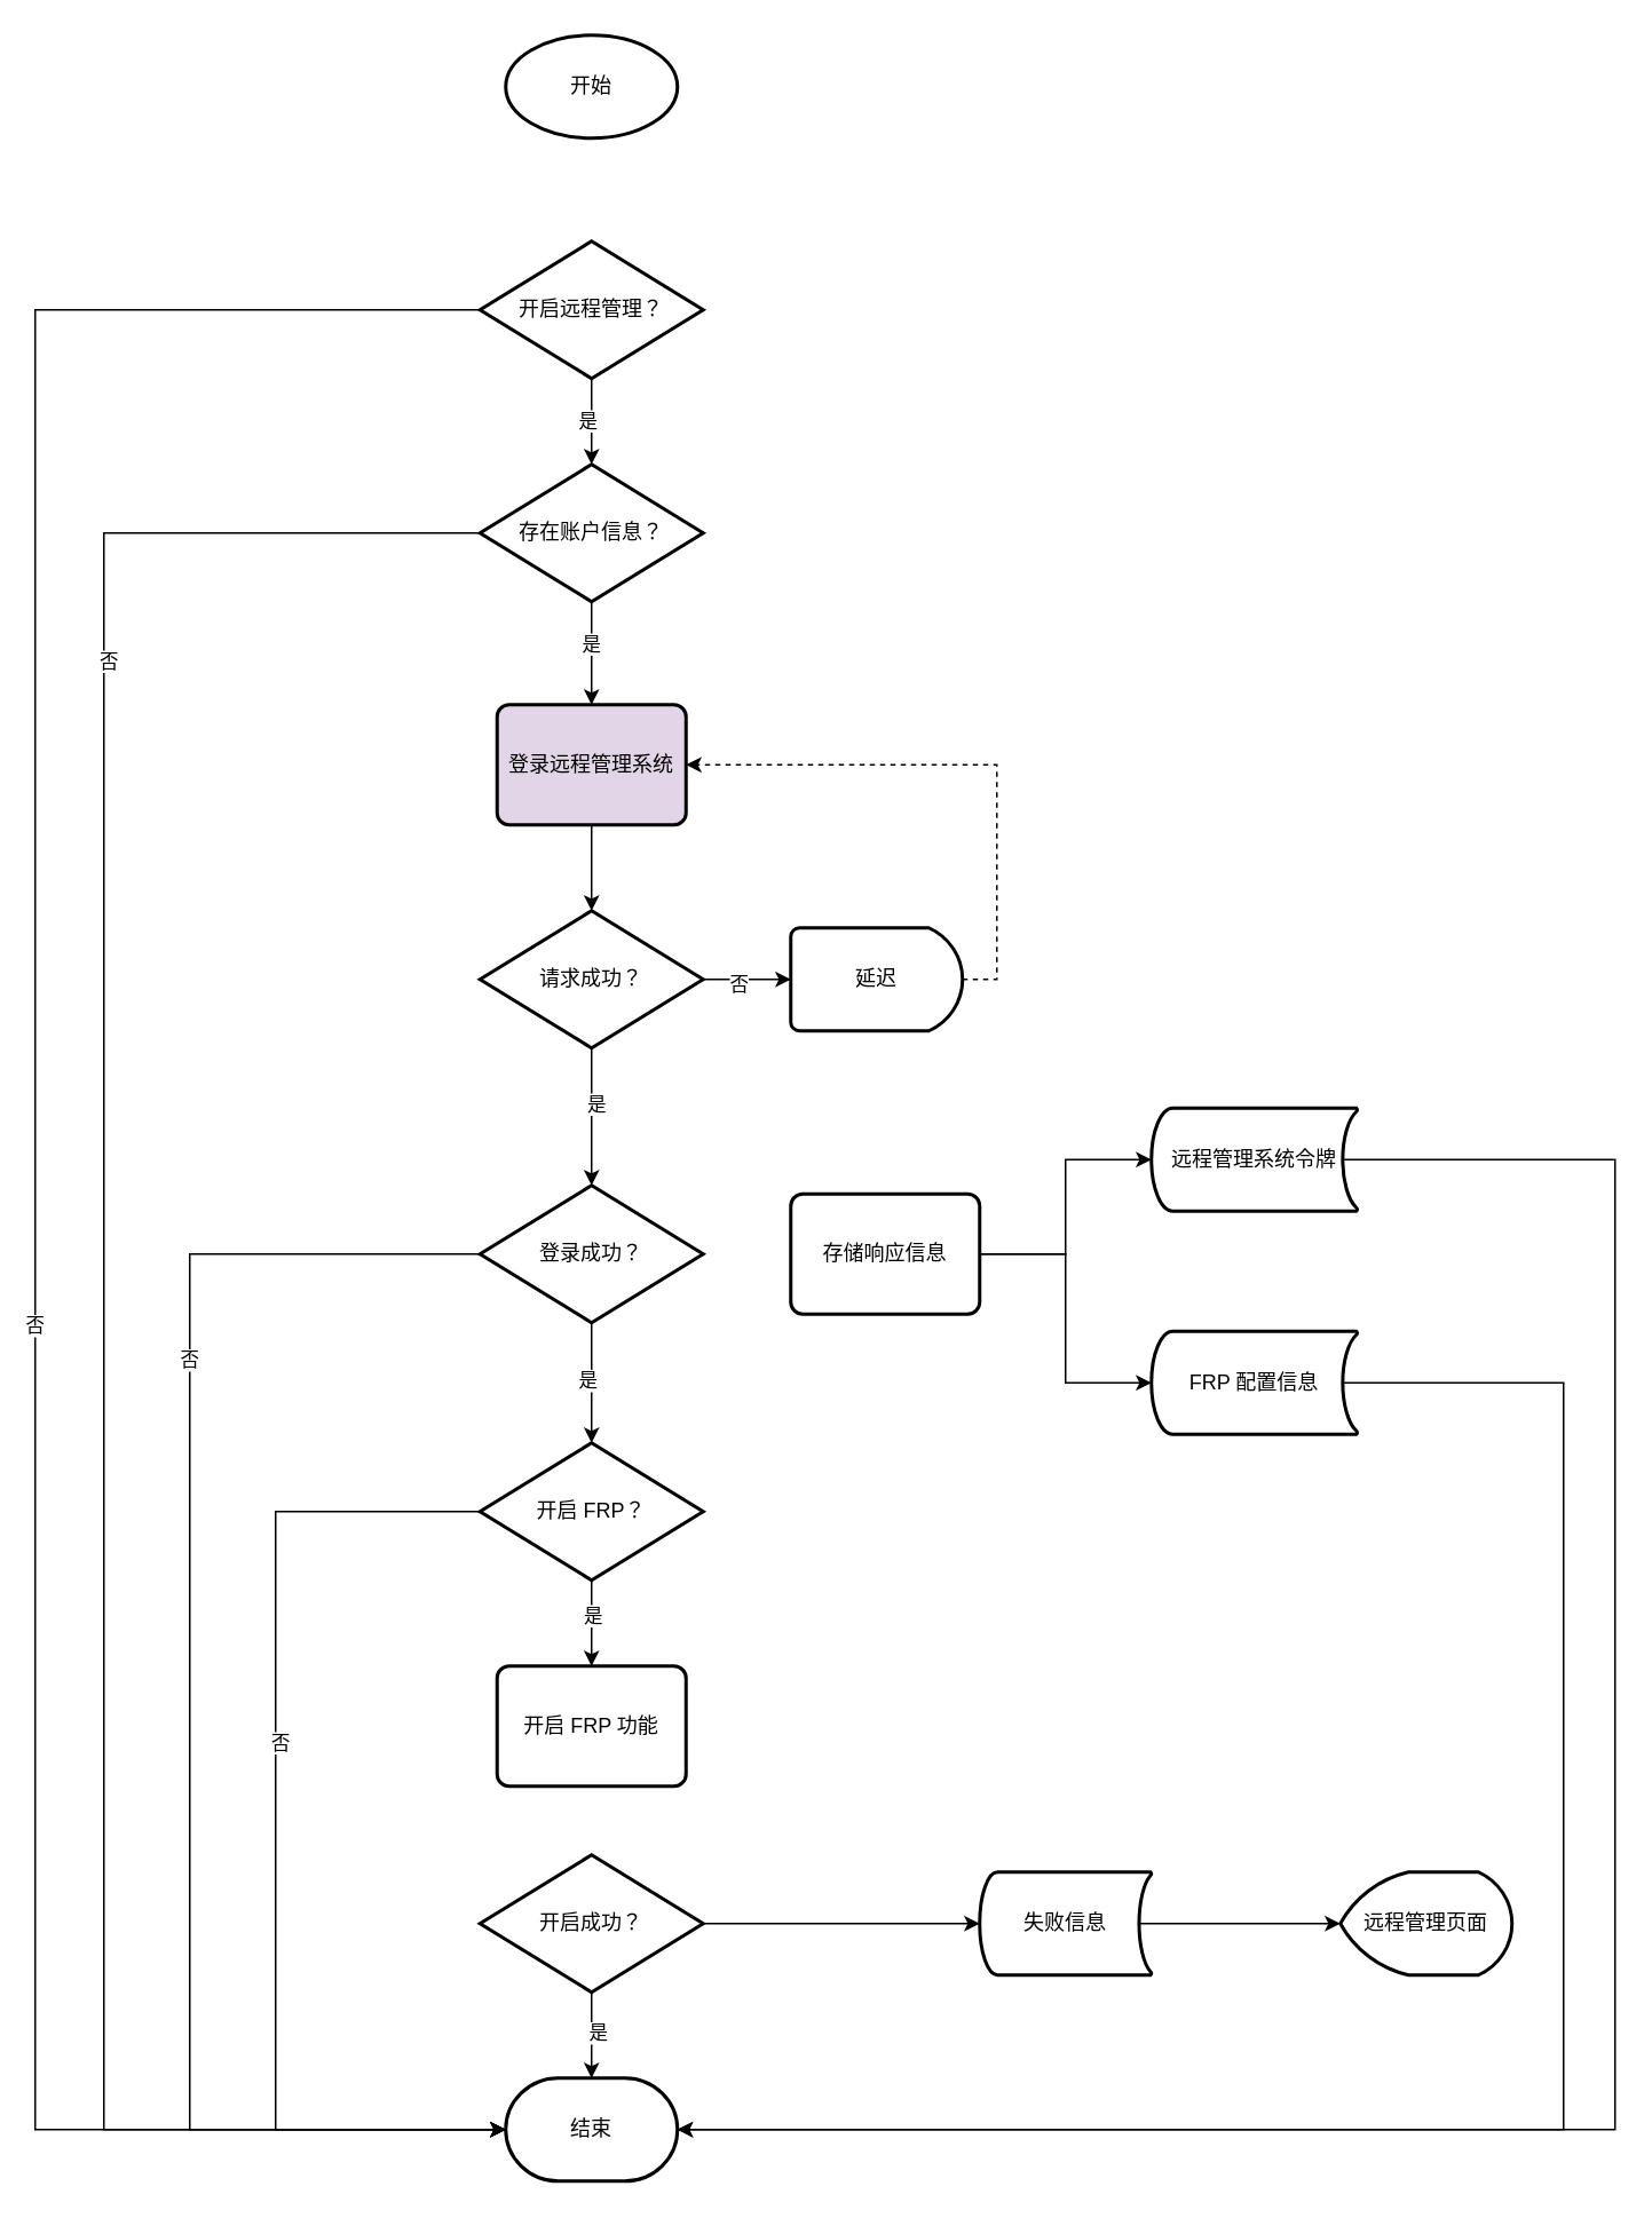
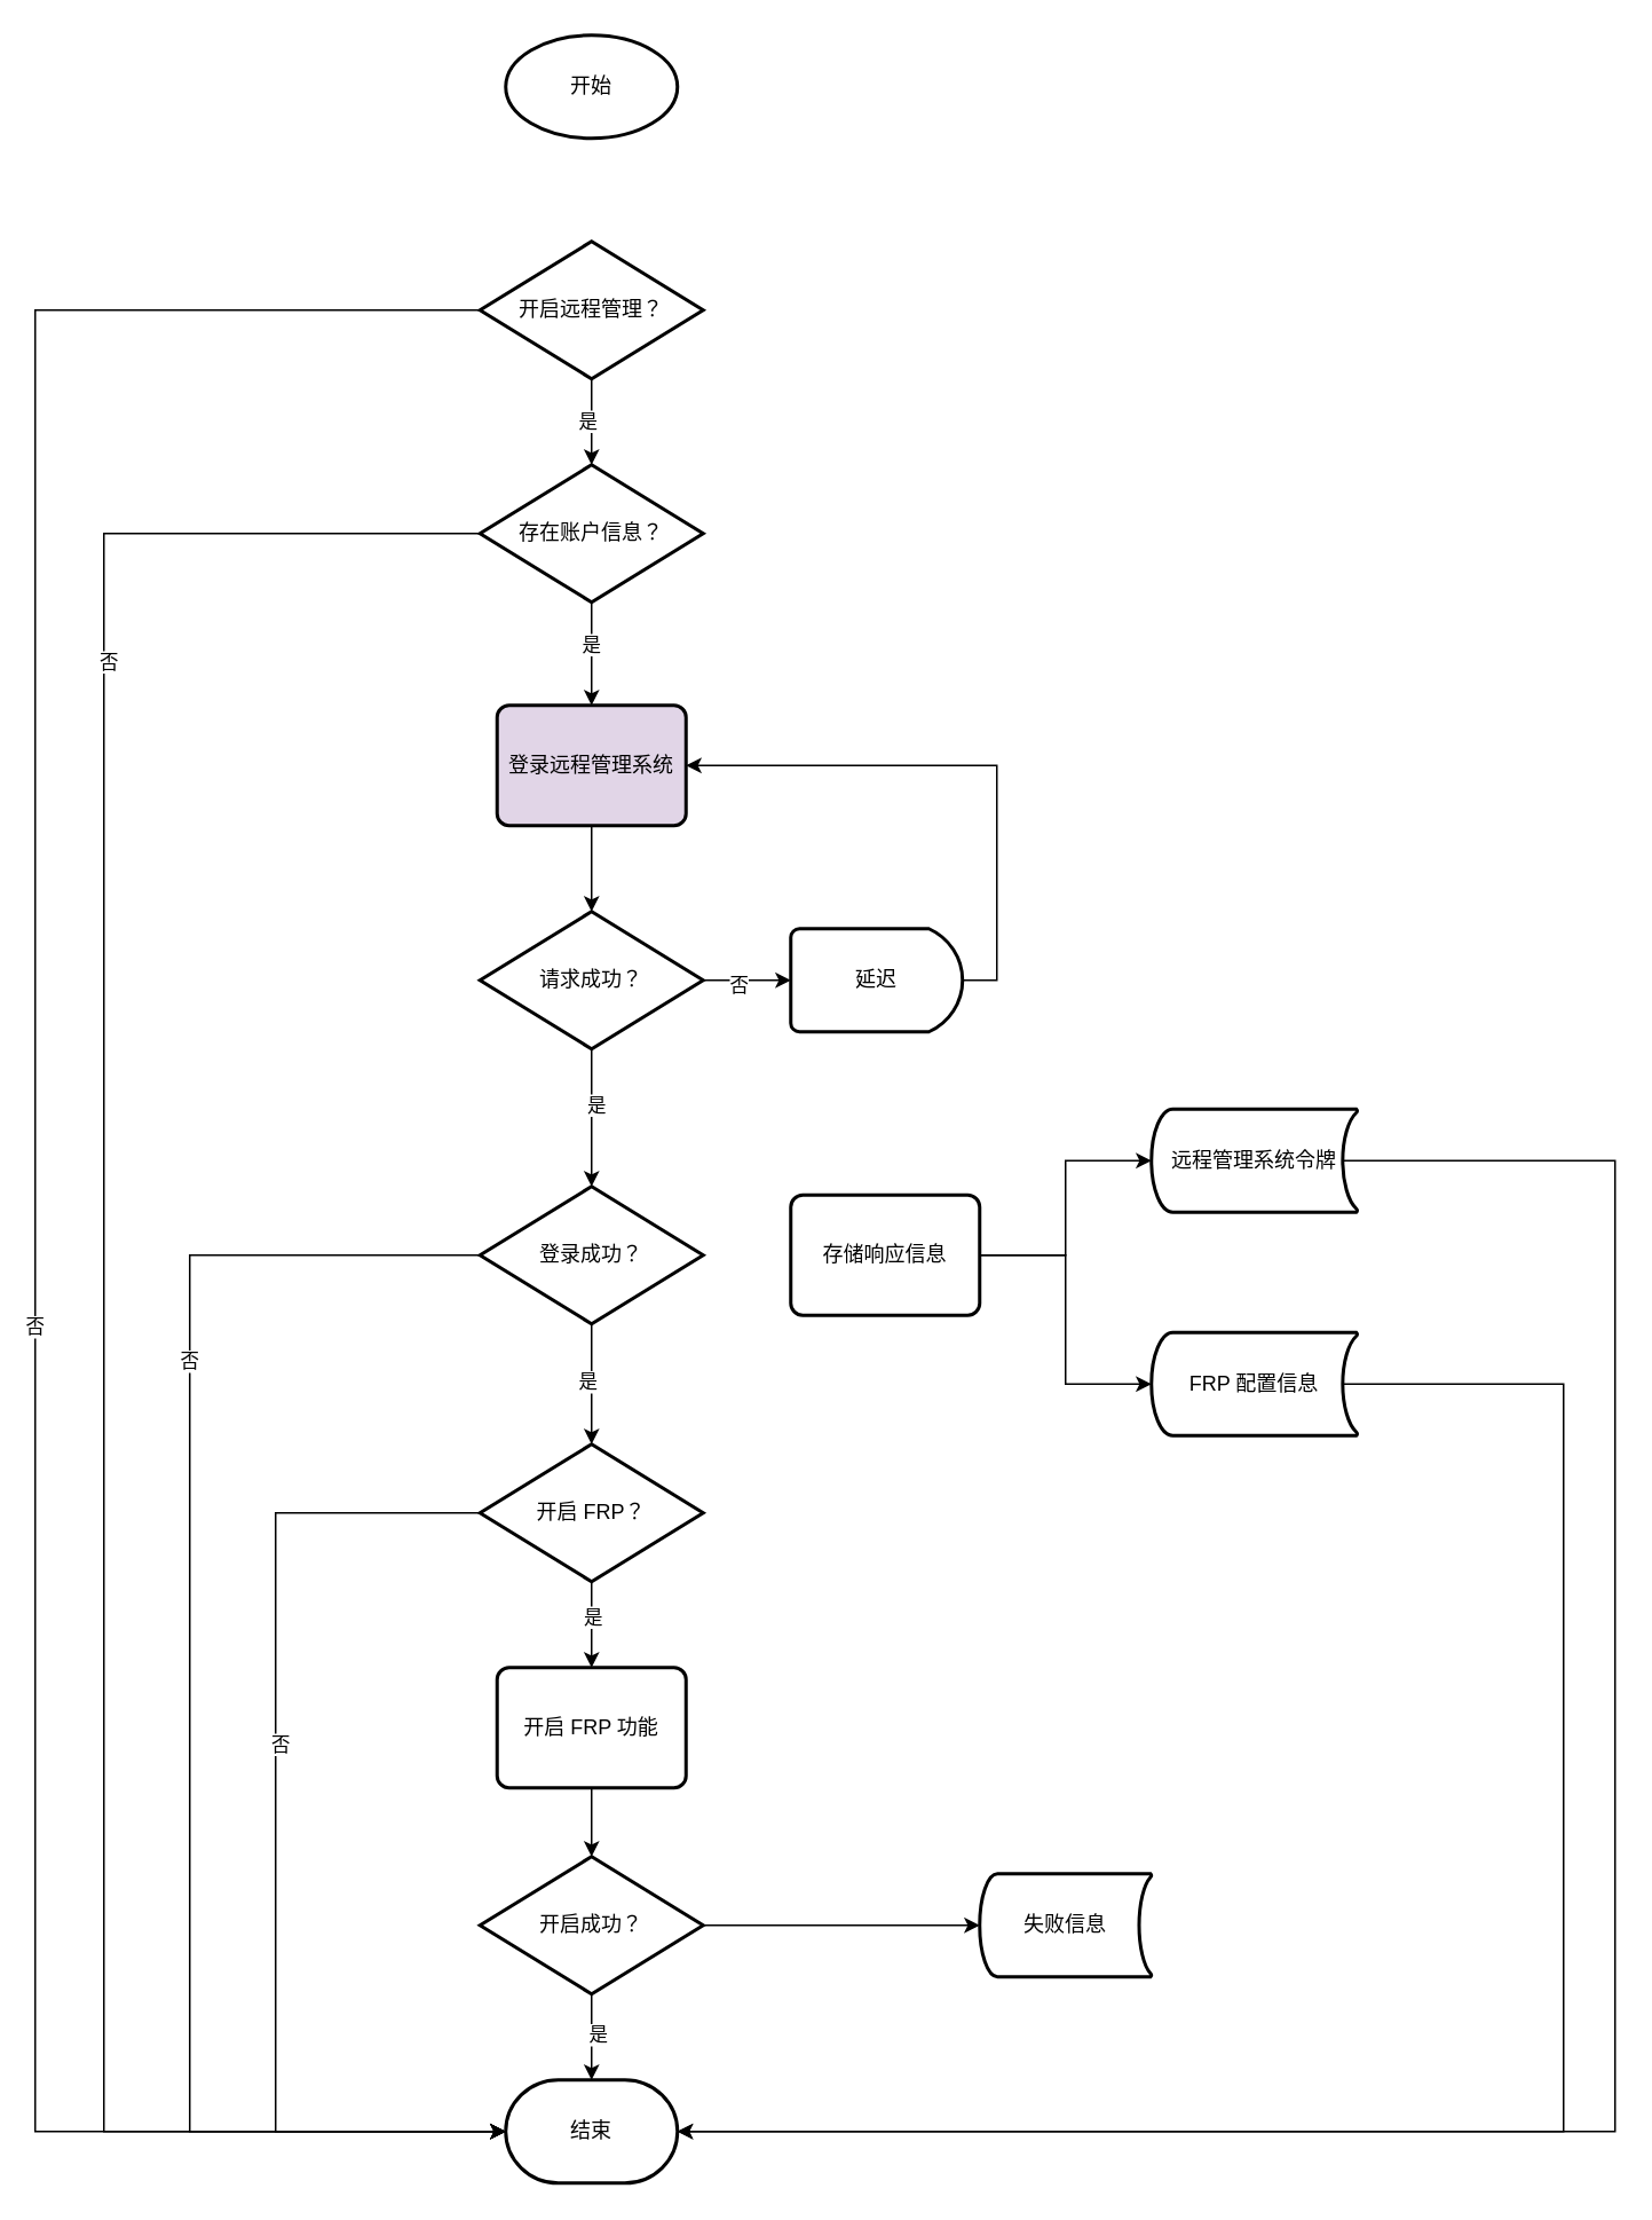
- <mxCell id="16" style="edgeStyle=orthogonalEdgeStyle;rounded=0;orthogonalLoop=1;jettySize=auto;html=1;exitX=1;exitY=0.5;exitDx=0;exitDy=0;exitPerimeter=0;entryX=1;entryY=0.5;entryDx=0;entryDy=0;dashed=1;" edge="1" parent="1" source="17" target="15"><mxGeometry relative="1" as="geometry" /></mxCell>
+ <mxCell id="16" style="edgeStyle=orthogonalEdgeStyle;rounded=0;orthogonalLoop=1;jettySize=auto;html=1;exitX=1;exitY=0.5;exitDx=0;exitDy=0;exitPerimeter=0;entryX=1;entryY=0.5;entryDx=0;entryDy=0;" edge="1" parent="1" source="17" target="15"><mxGeometry relative="1" as="geometry" /></mxCell>
+ <mxCell id="31" style="edgeStyle=orthogonalEdgeStyle;rounded=0;orthogonalLoop=1;jettySize=auto;html=1;exitX=0.5;exitY=1;exitDx=0;exitDy=0;entryX=0.5;entryY=0;entryDx=0;entryDy=0;" edge="1" parent="1" source="32" target="42"><mxGeometry relative="1" as="geometry" /></mxCell>
- <mxCell id="48" style="edgeStyle=orthogonalEdgeStyle;rounded=0;orthogonalLoop=1;jettySize=auto;html=1;exitX=0.93;exitY=0.5;exitDx=0;exitDy=0;exitPerimeter=0;entryX=0;entryY=0.5;entryDx=0;entryDy=0;entryPerimeter=0;" edge="1" parent="1" source="45" target="47"><mxGeometry relative="1" as="geometry" /></mxCell>
- <mxCell id="47" value="远程管理页面" style="strokeWidth=2;html=1;shape=mxgraph.flowchart.display;whiteSpace=wrap;" vertex="1" parent="1"><mxGeometry x="780" y="1090" width="100" height="60" as="geometry" /></mxCell>
